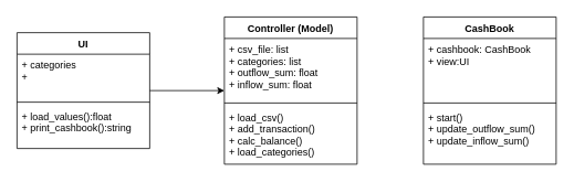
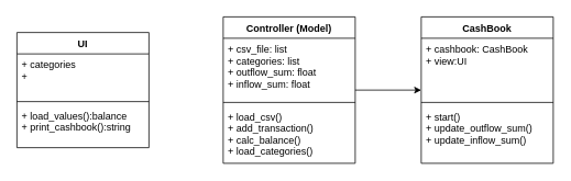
- <mxCell id="2" value="" style="edgeStyle=orthogonalEdgeStyle;rounded=0;orthogonalLoop=1;jettySize=auto;html=1;" edge="1" parent="1" source="3" target="8"><mxGeometry relative="1" as="geometry" /></mxCell>
+ <mxCell id="7" value="" style="edgeStyle=orthogonalEdgeStyle;rounded=0;orthogonalLoop=1;jettySize=auto;html=1;" edge="1" parent="1" source="8" target="12"><mxGeometry relative="1" as="geometry" /></mxCell>
- <mxCell id="6" value="+ load_values():float&#10;+ print_cashbook():string&#10;" style="text;strokeColor=none;fillColor=none;align=left;verticalAlign=top;spacingLeft=4;spacingRight=4;overflow=hidden;rotatable=0;points=[[0,0.5],[1,0.5]];portConstraint=eastwest;" vertex="1" parent="3"><mxGeometry y="88" width="160" height="52" as="geometry" /></mxCell>
+ <mxCell id="6" value="+ load_values():balance&#10;+ print_cashbook():string&#10;" style="text;strokeColor=none;fillColor=none;align=left;verticalAlign=top;spacingLeft=4;spacingRight=4;overflow=hidden;rotatable=0;points=[[0,0.5],[1,0.5]];portConstraint=eastwest;" vertex="1" parent="3"><mxGeometry y="88" width="160" height="52" as="geometry" /></mxCell>
